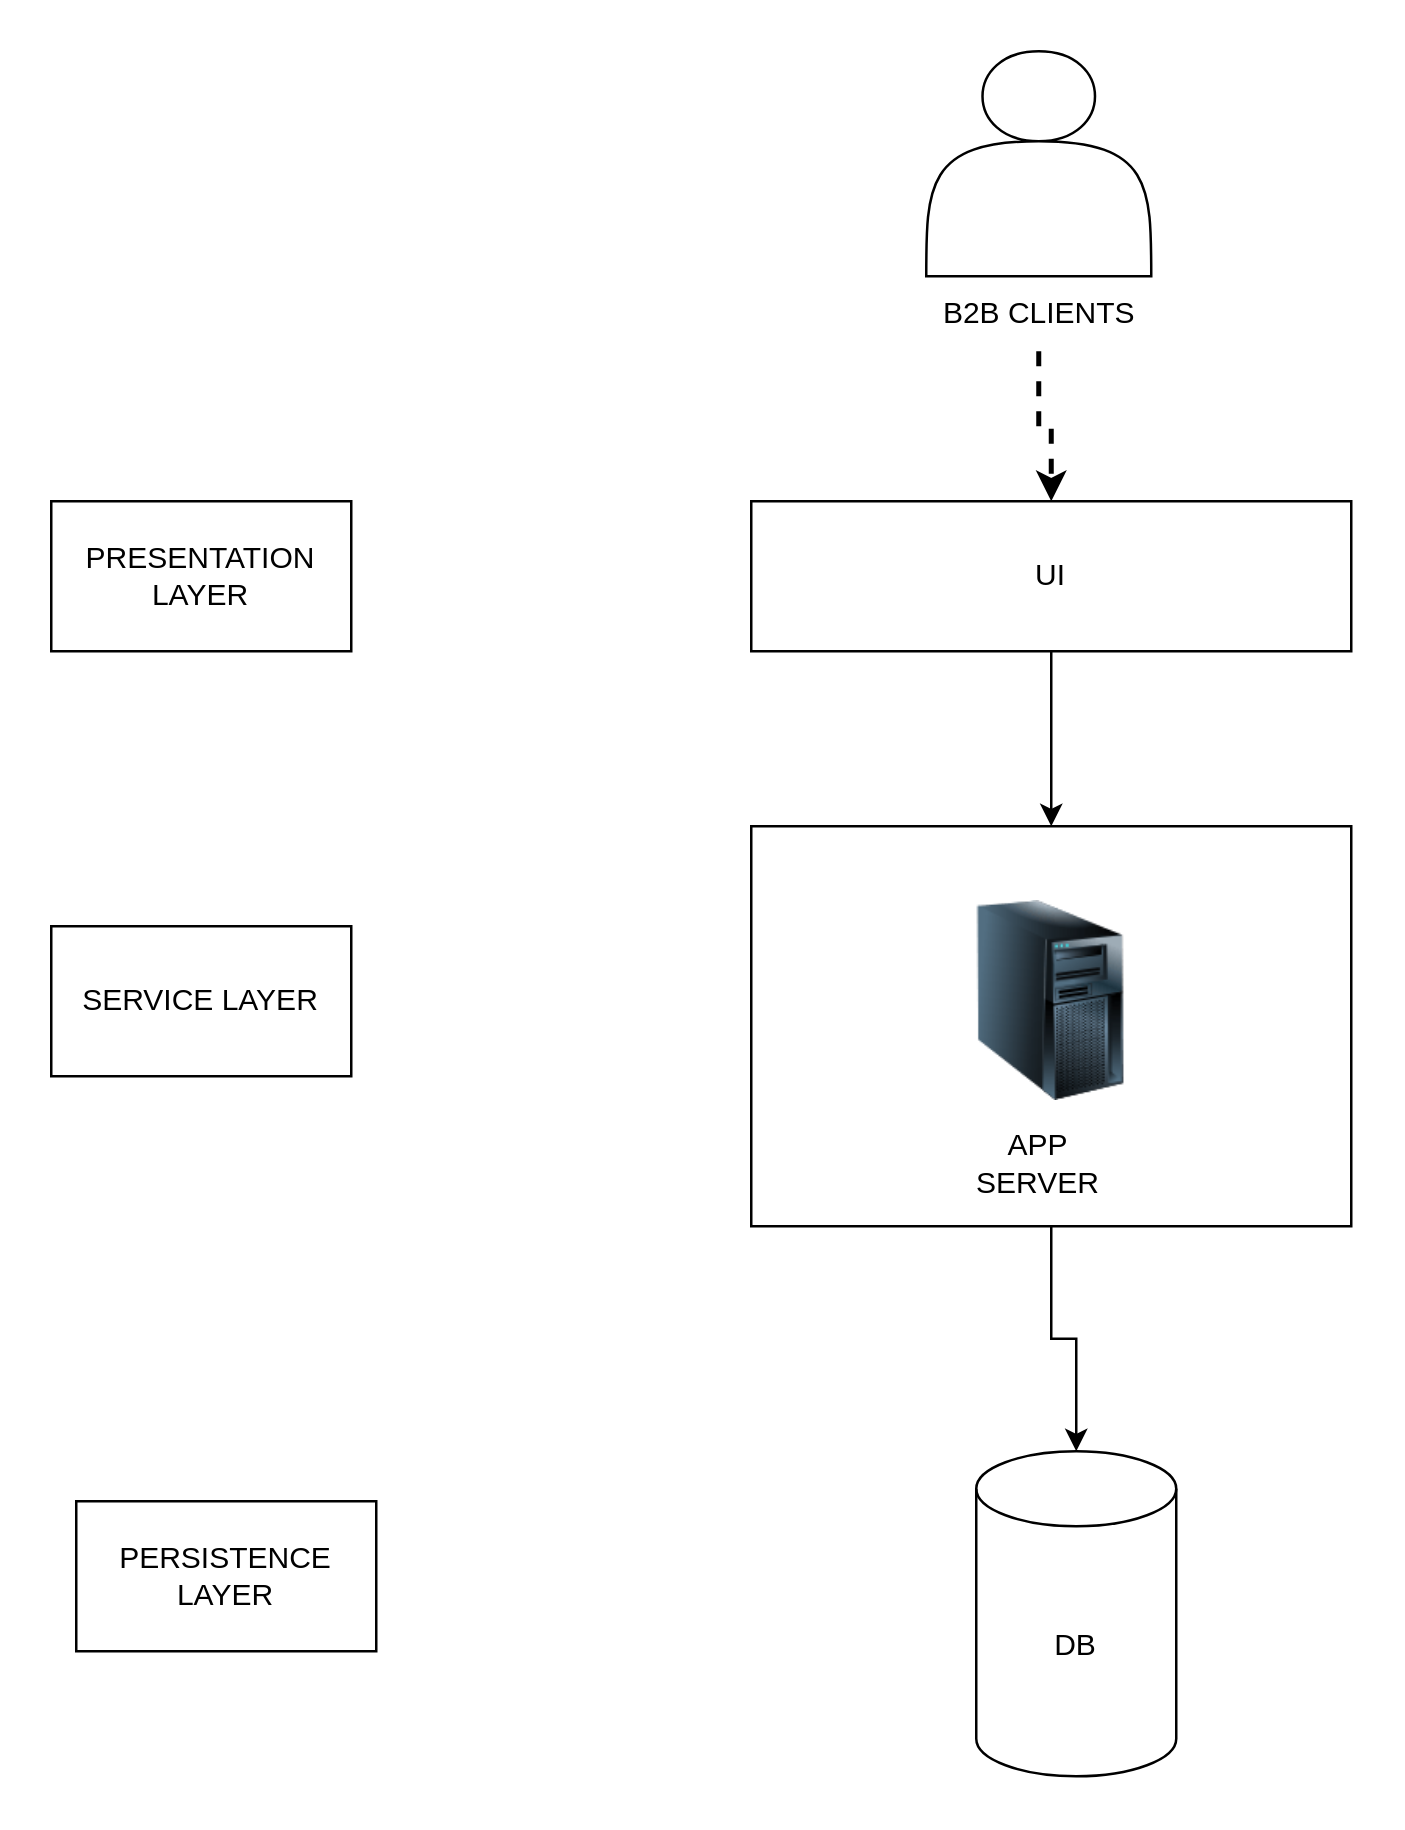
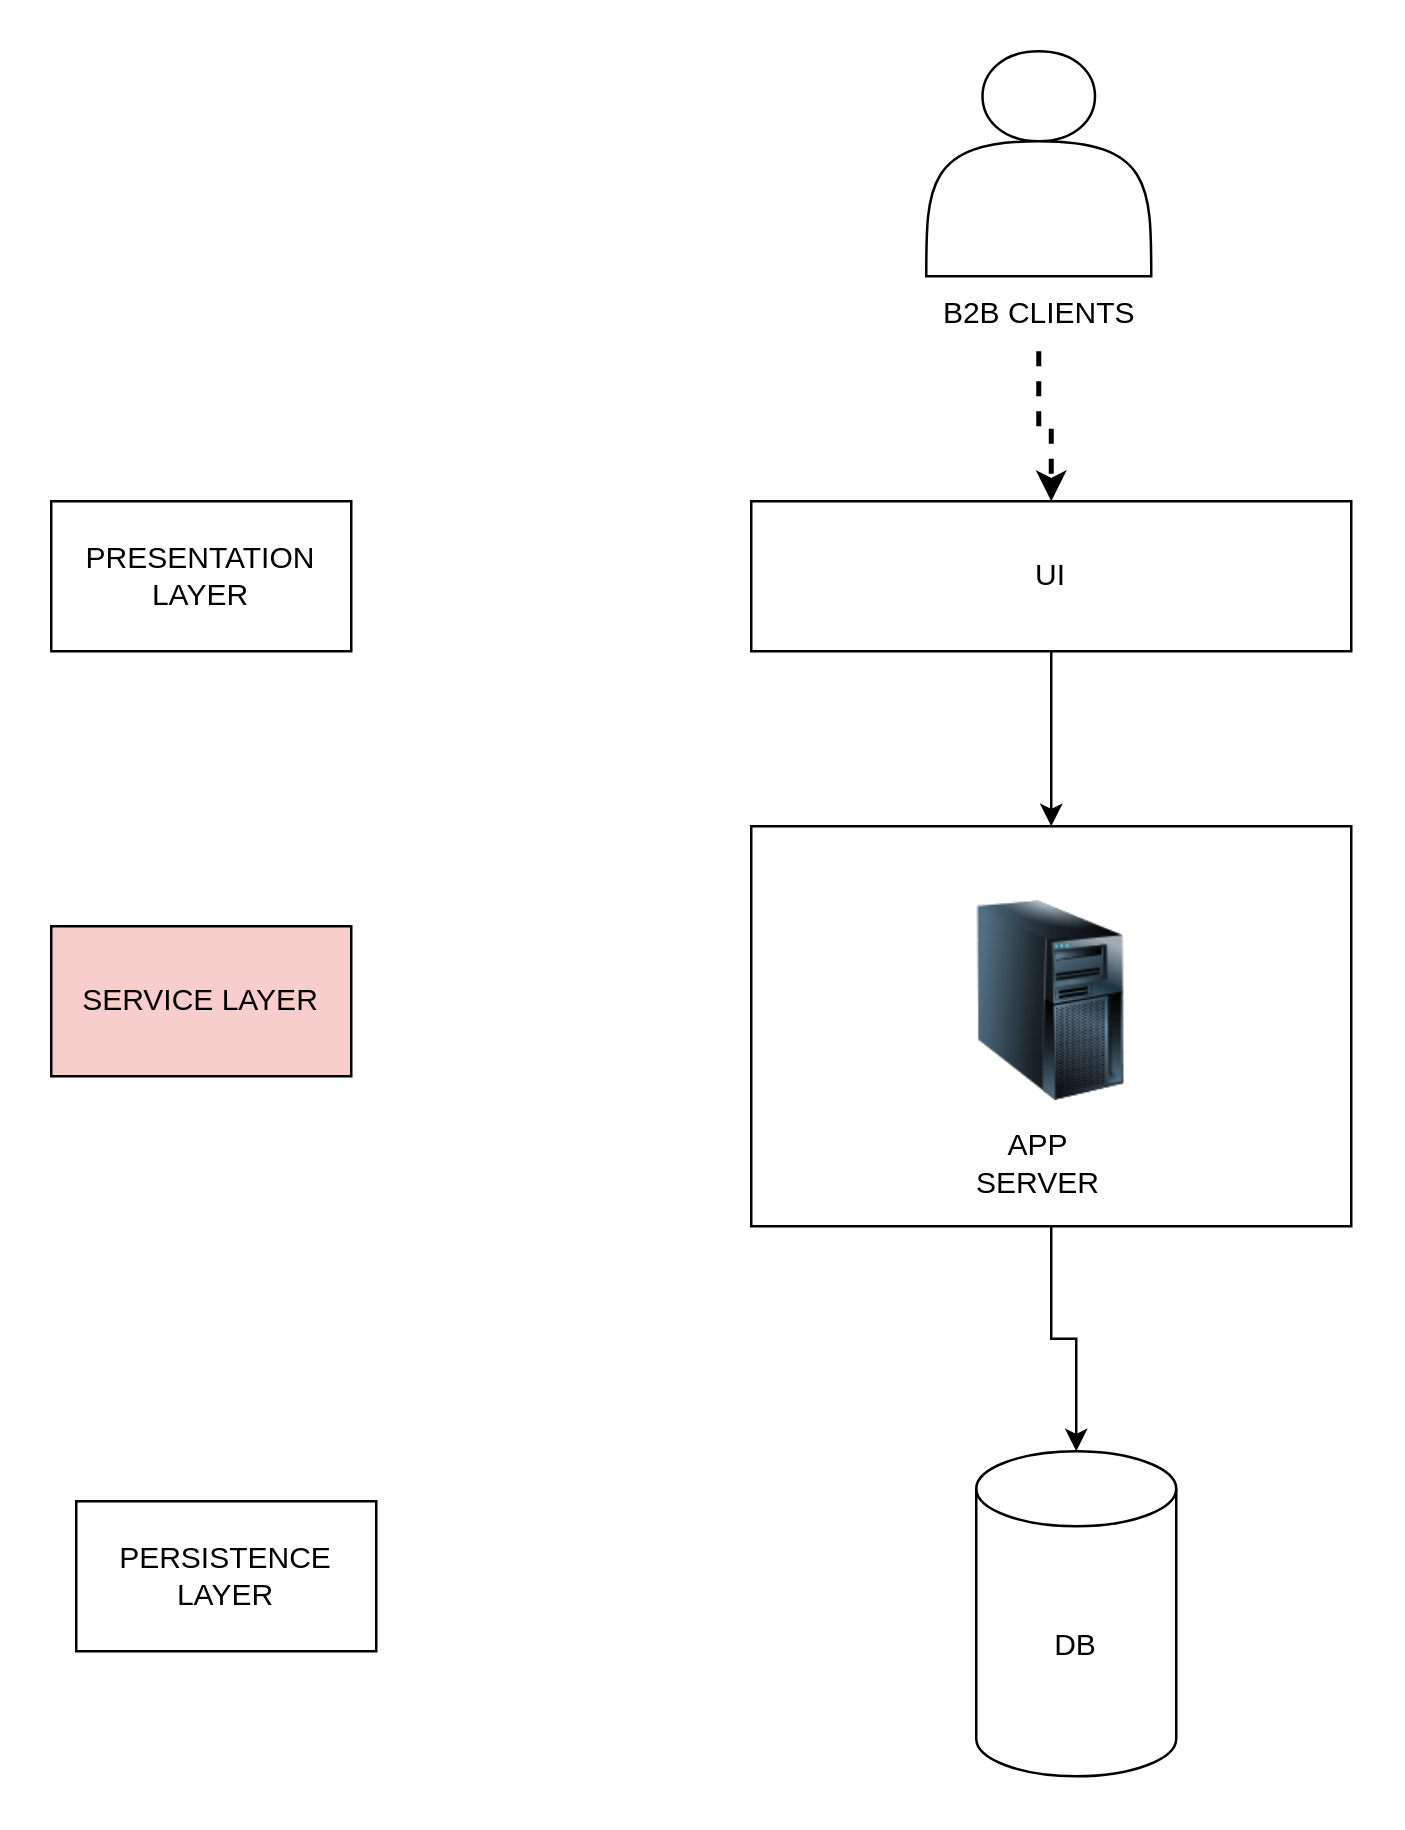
- <mxCell id="11" value="SERVICE LAYER" style="rounded=0;whiteSpace=wrap;html=1;" vertex="1" parent="1"><mxGeometry x="20" y="370" width="120" height="60" as="geometry" /></mxCell>
+ <mxCell id="11" value="SERVICE LAYER" style="rounded=0;whiteSpace=wrap;html=1;fillColor=#f8cecc;" vertex="1" parent="1"><mxGeometry x="20" y="370" width="120" height="60" as="geometry" /></mxCell>
